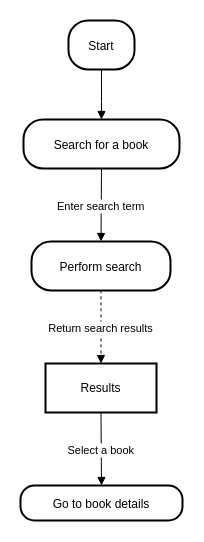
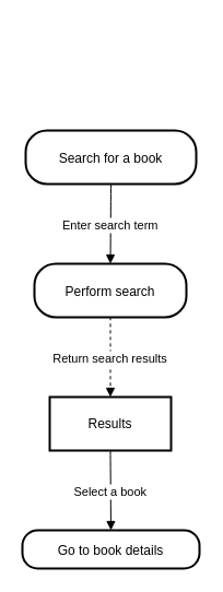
- <mxCell id="2" value="Start" style="rounded=1;arcSize=40;strokeWidth=2" vertex="1" parent="1"><mxGeometry x="68" y="20" width="66" height="49" as="geometry" /></mxCell>
- <mxCell id="7" value="" style="curved=1;startArrow=none;endArrow=block;exitX=0.5;exitY=1;entryX=0.5;entryY=0;" edge="1" parent="1" source="2" target="3"><mxGeometry relative="1" as="geometry"><Array as="points" /></mxGeometry></mxCell>
